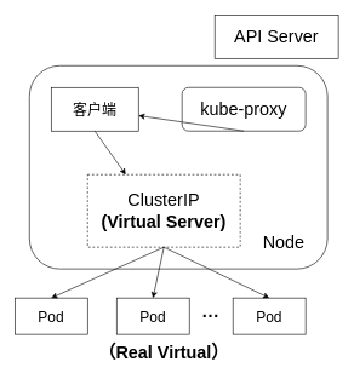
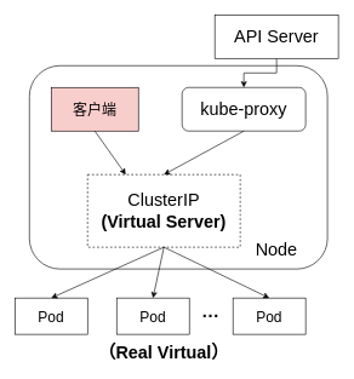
+ <mxCell id="5" value="" style="edgeStyle=orthogonalEdgeStyle;rounded=0;orthogonalLoop=1;jettySize=auto;html=1;" edge="1" parent="1" source="6" target="4"><mxGeometry relative="1" as="geometry" /></mxCell>
- <mxCell id="3" value="客户端" style="rounded=0;whiteSpace=wrap;html=1;fontSize=20;" vertex="1" parent="1"><mxGeometry x="70" y="120" width="120" height="60" as="geometry" /></mxCell>
+ <mxCell id="3" value="客户端" style="rounded=0;whiteSpace=wrap;html=1;fontSize=20;fillColor=#f8cecc;" vertex="1" parent="1"><mxGeometry x="70" y="120" width="120" height="60" as="geometry" /></mxCell>
- <mxCell id="8" value="" style="endArrow=classic;html=1;rounded=0;exitX=0.5;exitY=1;exitDx=0;exitDy=0;" edge="1" parent="1" source="4" target="3"><mxGeometry width="50" height="50" relative="1" as="geometry"><mxPoint x="360" y="260" as="sourcePoint" /><mxPoint x="410" y="210" as="targetPoint" /></mxGeometry></mxCell>
+ <mxCell id="8" value="" style="endArrow=classic;html=1;rounded=0;exitX=0.5;exitY=1;exitDx=0;exitDy=0;entryX=0.5;entryY=0;entryDx=0;entryDy=0;" edge="1" parent="1" source="4" target="2"><mxGeometry width="50" height="50" relative="1" as="geometry"><mxPoint x="360" y="260" as="sourcePoint" /><mxPoint x="410" y="210" as="targetPoint" /></mxGeometry></mxCell>
- <mxCell id="17" value="Node" style="text;html=1;strokeColor=none;fillColor=none;align=center;verticalAlign=middle;whiteSpace=wrap;rounded=0;fontSize=24;" vertex="1" parent="1"><mxGeometry x="360" y="319" width="60" height="30" as="geometry" /></mxCell>
+ <mxCell id="17" value="Node" style="text;html=1;strokeColor=none;fillColor=none;align=center;verticalAlign=middle;whiteSpace=wrap;rounded=0;fontSize=24;" vertex="1" parent="1"><mxGeometry x="350" y="329" width="60" height="30" as="geometry" /></mxCell>
